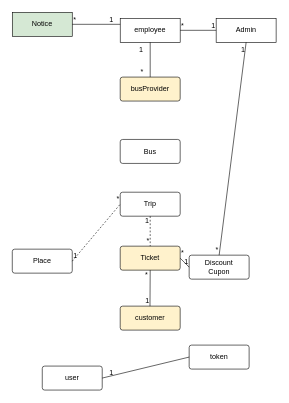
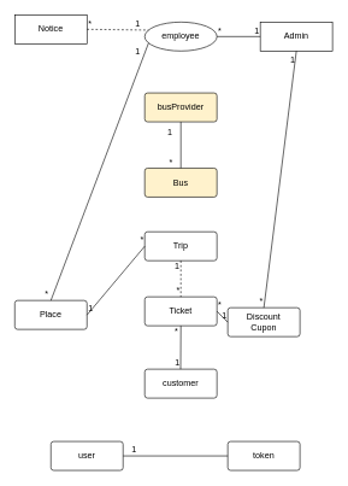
- <mxCell id="31" value="Notice" style="whiteSpace=wrap;html=1;align=center;fillColor=#d5e8d4;" parent="1" vertex="1"><mxGeometry x="20" y="20" width="100" height="40" as="geometry" /></mxCell>
+ <mxCell id="31" value="Notice" style="whiteSpace=wrap;html=1;align=center;" parent="1" vertex="1"><mxGeometry x="20" y="20" width="100" height="40" as="geometry" /></mxCell>
- <mxCell id="32" value="" style="endArrow=none;html=1;rounded=0;entryX=0;entryY=0.25;entryDx=0;entryDy=0;exitX=1;exitY=0.5;exitDx=0;exitDy=0;" parent="1" source="31" target="3" edge="1"><mxGeometry relative="1" as="geometry"><mxPoint x="140" y="50" as="sourcePoint" /><mxPoint x="190" y="49.66" as="targetPoint" /></mxGeometry></mxCell>
+ <mxCell id="32" value="" style="endArrow=none;html=1;rounded=0;entryX=0;entryY=0.25;entryDx=0;entryDy=0;exitX=1;exitY=0.5;exitDx=0;exitDy=0;dashed=1;" parent="1" source="31" target="3" edge="1"><mxGeometry relative="1" as="geometry"><mxPoint x="140" y="50" as="sourcePoint" /><mxPoint x="190" y="49.66" as="targetPoint" /></mxGeometry></mxCell>
- <mxCell id="3" value="employee" style="whiteSpace=wrap;html=1;align=center;" parent="1" vertex="1"><mxGeometry x="200" y="30" width="100" height="40" as="geometry" /></mxCell>
+ <mxCell id="3" value="employee" style="ellipse;whiteSpace=wrap;html=1;align=center;" parent="1" vertex="1"><mxGeometry x="200" y="30" width="100" height="40" as="geometry" /></mxCell>
- <mxCell id="19" value="" style="endArrow=none;html=1;rounded=0;exitX=0.5;exitY=1;exitDx=0;exitDy=0;entryX=0.5;entryY=0;entryDx=0;entryDy=0;" parent="1" source="3" target="5" edge="1"><mxGeometry relative="1" as="geometry"><mxPoint x="300" y="110" as="sourcePoint" /><mxPoint x="460" y="110" as="targetPoint" /></mxGeometry></mxCell>
- <mxCell id="20" value="1" style="resizable=0;html=1;whiteSpace=wrap;align=left;verticalAlign=bottom;" parent="19" connectable="0" vertex="1"><mxGeometry x="-1" relative="1" as="geometry"><mxPoint x="-20" y="20" as="offset" /></mxGeometry></mxCell>
- <mxCell id="21" value="*" style="resizable=0;html=1;whiteSpace=wrap;align=right;verticalAlign=bottom;" parent="19" connectable="0" vertex="1"><mxGeometry x="1" relative="1" as="geometry"><mxPoint x="-10" as="offset" /></mxGeometry></mxCell>
+ <mxCell id="16" value="" style="endArrow=none;html=1;rounded=0;exitX=0.5;exitY=1;exitDx=0;exitDy=0;entryX=0.5;entryY=0;entryDx=0;entryDy=0;" parent="1" source="5" target="6" edge="1"><mxGeometry relative="1" as="geometry"><mxPoint x="260" y="200" as="sourcePoint" /><mxPoint x="420" y="200" as="targetPoint" /></mxGeometry></mxCell>
+ <mxCell id="17" value="1" style="resizable=0;html=1;whiteSpace=wrap;align=left;verticalAlign=bottom;" parent="16" connectable="0" vertex="1"><mxGeometry x="-1" relative="1" as="geometry"><mxPoint x="-20" y="22" as="offset" /></mxGeometry></mxCell>
+ <mxCell id="18" value="*" style="resizable=0;html=1;whiteSpace=wrap;align=right;verticalAlign=bottom;" parent="16" connectable="0" vertex="1"><mxGeometry x="1" relative="1" as="geometry"><mxPoint x="-10" as="offset" /></mxGeometry></mxCell>
+ <mxCell id="39" value="" style="endArrow=none;html=1;rounded=0;entryX=0;entryY=0.75;entryDx=0;entryDy=0;exitX=0.5;exitY=0;exitDx=0;exitDy=0;" parent="1" source="35" target="3" edge="1"><mxGeometry relative="1" as="geometry"><mxPoint x="0" y="210" as="sourcePoint" /><mxPoint x="160" y="210" as="targetPoint" /></mxGeometry></mxCell>
+ <mxCell id="40" value="*" style="resizable=0;html=1;whiteSpace=wrap;align=left;verticalAlign=bottom;" parent="39" connectable="0" vertex="1"><mxGeometry x="-1" relative="1" as="geometry"><mxPoint x="-10" as="offset" /></mxGeometry></mxCell>
+ <mxCell id="41" value="1" style="resizable=0;html=1;whiteSpace=wrap;align=right;verticalAlign=bottom;" parent="39" connectable="0" vertex="1"><mxGeometry x="1" relative="1" as="geometry"><mxPoint x="-10" y="20" as="offset" /></mxGeometry></mxCell>
- <mxCell id="6" value="Bus" style="rounded=1;arcSize=10;whiteSpace=wrap;html=1;align=center;" parent="1" vertex="1"><mxGeometry x="200" y="232" width="100" height="40" as="geometry" /></mxCell>
+ <mxCell id="6" value="Bus" style="rounded=1;arcSize=10;whiteSpace=wrap;html=1;align=center;fillColor=#fff2cc;" parent="1" vertex="1"><mxGeometry x="200" y="232" width="100" height="40" as="geometry" /></mxCell>
- <mxCell id="36" value="" style="endArrow=none;html=1;rounded=0;entryX=0;entryY=0.5;entryDx=0;entryDy=0;exitX=1;exitY=0.5;exitDx=0;exitDy=0;dashed=1;" parent="1" source="35" target="9" edge="1"><mxGeometry relative="1" as="geometry"><mxPoint x="0" y="500" as="sourcePoint" /><mxPoint x="160" y="500" as="targetPoint" /></mxGeometry></mxCell>
+ <mxCell id="36" value="" style="endArrow=none;html=1;rounded=0;entryX=0;entryY=0.5;entryDx=0;entryDy=0;exitX=1;exitY=0.5;exitDx=0;exitDy=0;" parent="1" source="35" target="9" edge="1"><mxGeometry relative="1" as="geometry"><mxPoint x="0" y="500" as="sourcePoint" /><mxPoint x="160" y="500" as="targetPoint" /></mxGeometry></mxCell>
- <mxCell id="7" value="Ticket" style="rounded=1;arcSize=10;whiteSpace=wrap;html=1;align=center;fillColor=#fff2cc;" parent="1" vertex="1"><mxGeometry x="200" y="410" width="100" height="40" as="geometry" /></mxCell>
+ <mxCell id="7" value="Ticket" style="rounded=1;arcSize=10;whiteSpace=wrap;html=1;align=center;" parent="1" vertex="1"><mxGeometry x="200" y="410" width="100" height="40" as="geometry" /></mxCell>
- <mxCell id="8" value="customer" style="rounded=1;arcSize=10;whiteSpace=wrap;html=1;align=center;fillColor=#fff2cc;" parent="1" vertex="1"><mxGeometry x="200" y="510" width="100" height="40" as="geometry" /></mxCell>
+ <mxCell id="8" value="customer" style="rounded=1;arcSize=10;whiteSpace=wrap;html=1;align=center;" parent="1" vertex="1"><mxGeometry x="200" y="510" width="100" height="40" as="geometry" /></mxCell>
- <mxCell id="43" value="token" style="rounded=1;arcSize=10;whiteSpace=wrap;html=1;align=center;" vertex="1" parent="1"><mxGeometry x="315" y="575" width="100" height="40" as="geometry" /></mxCell>
+ <mxCell id="43" value="token" style="rounded=1;arcSize=10;whiteSpace=wrap;html=1;align=center;" vertex="1" parent="1"><mxGeometry x="315" y="610" width="100" height="40" as="geometry" /></mxCell>
